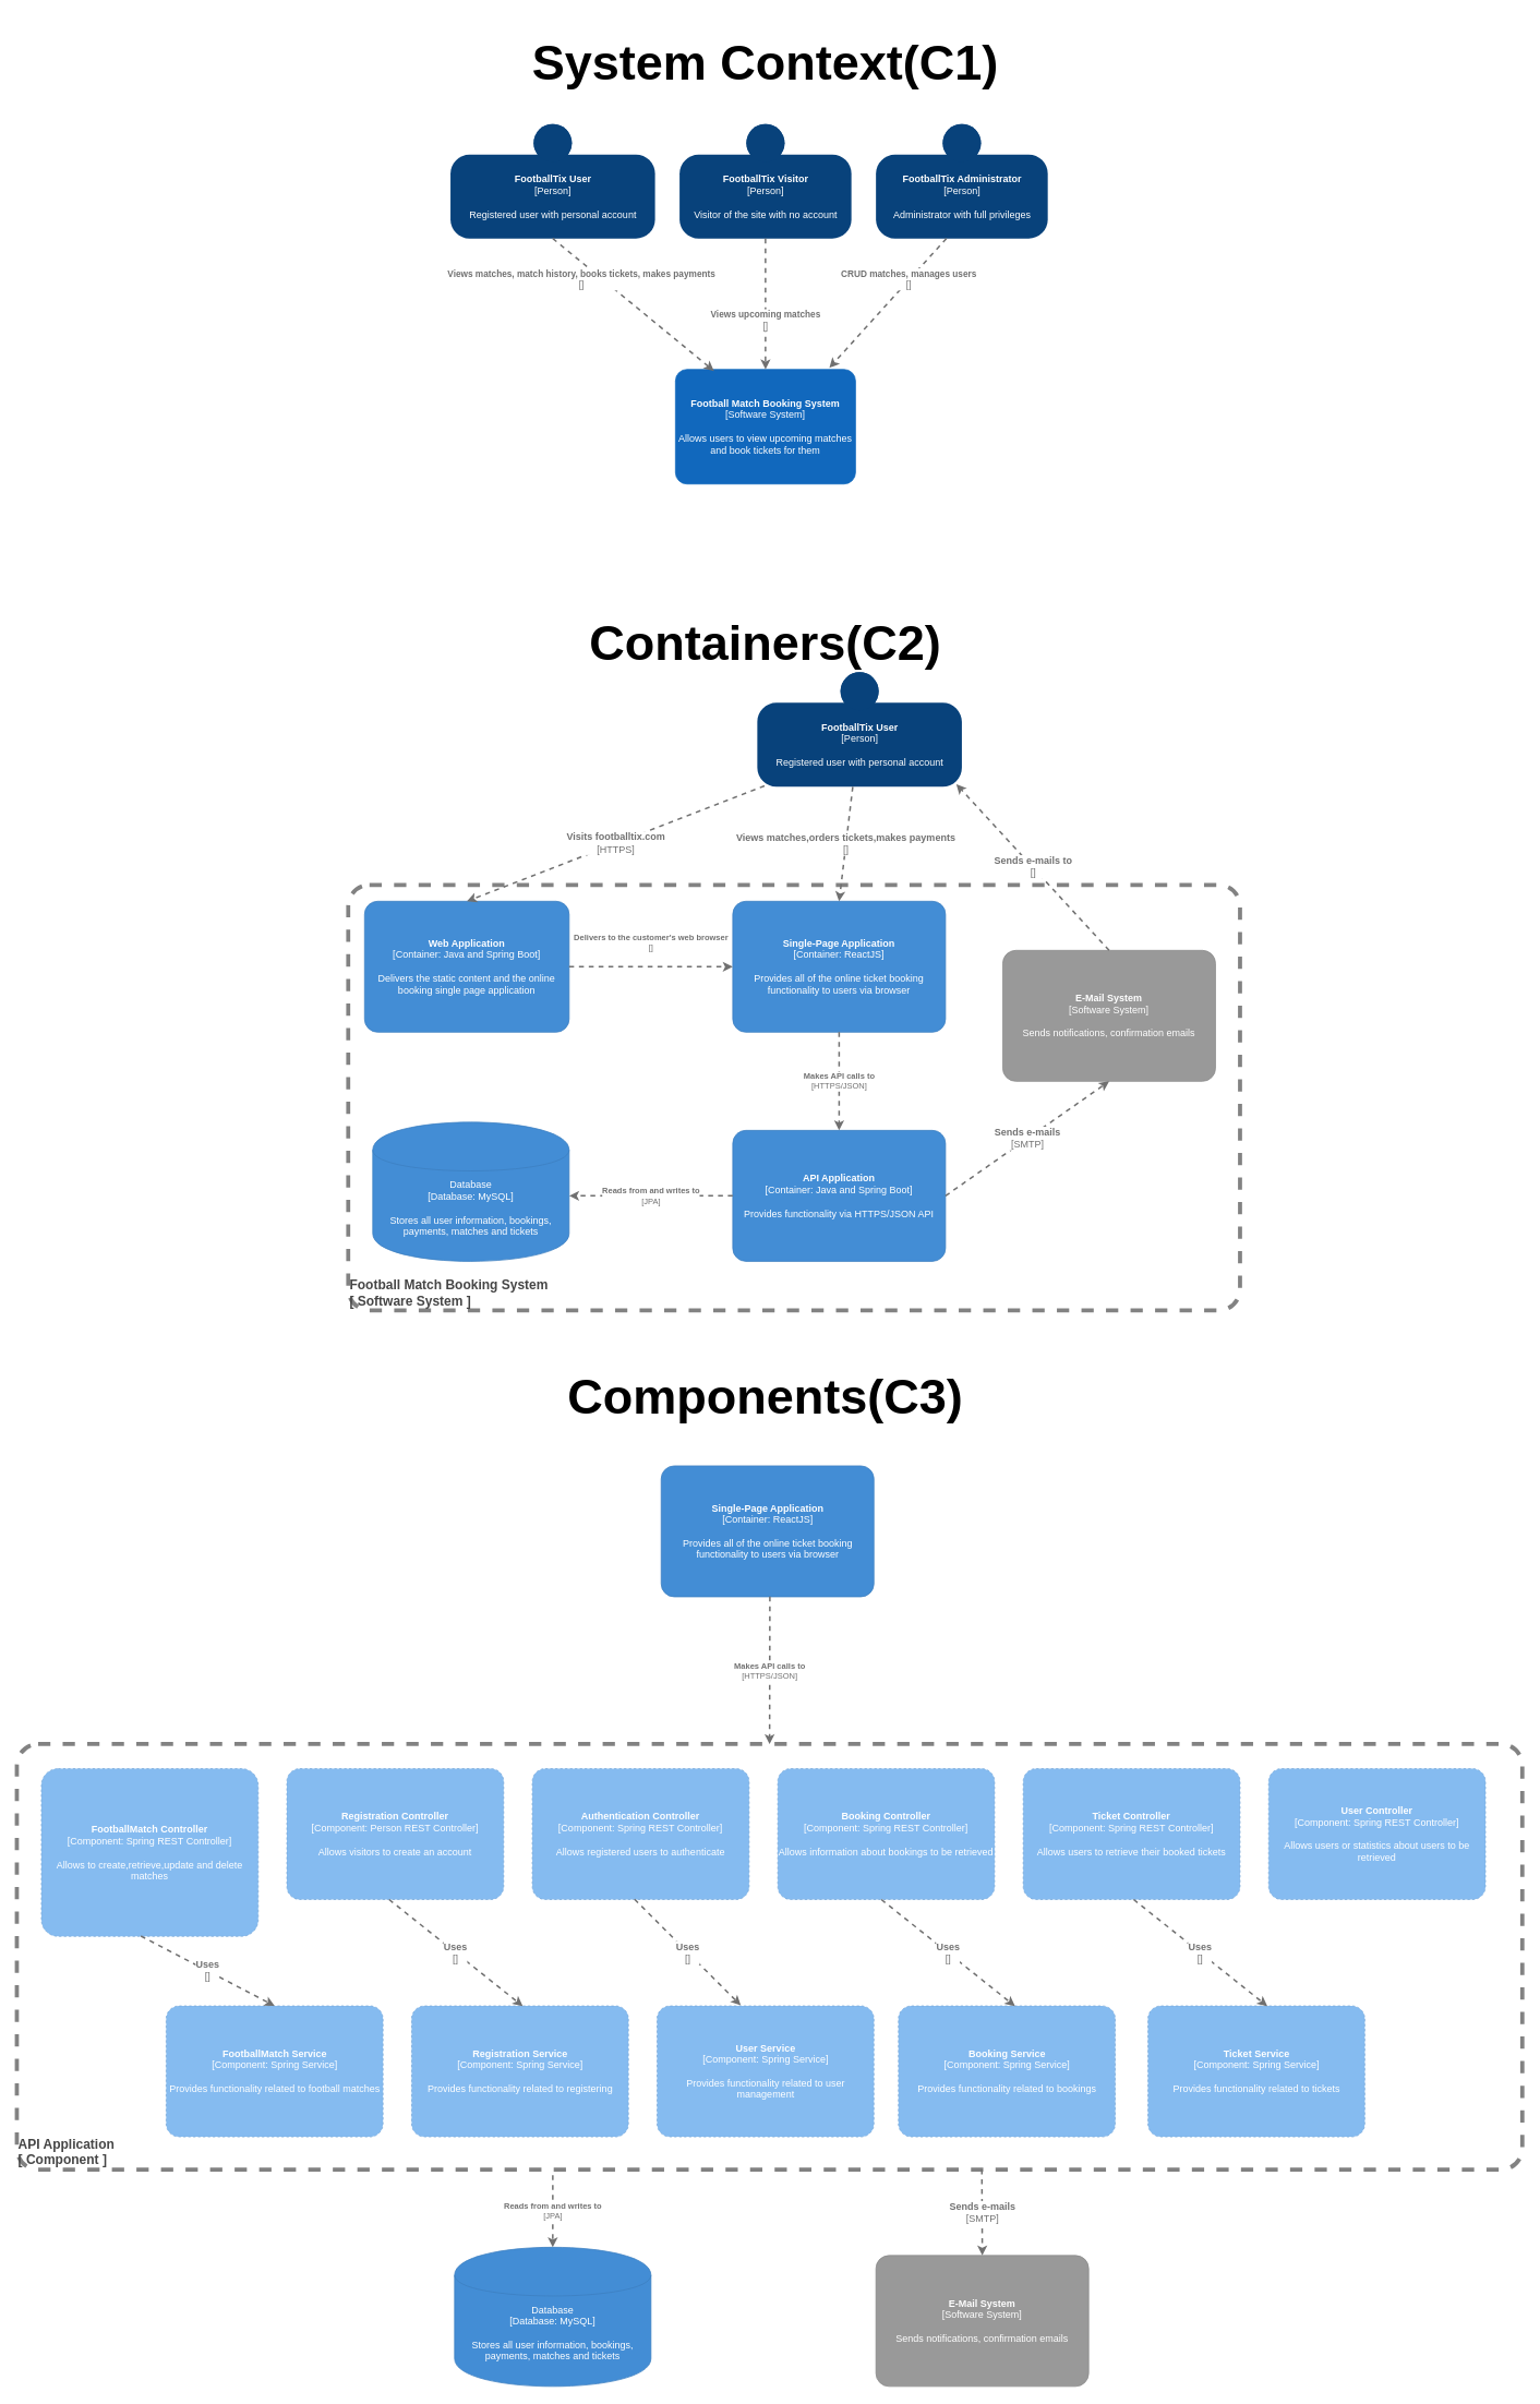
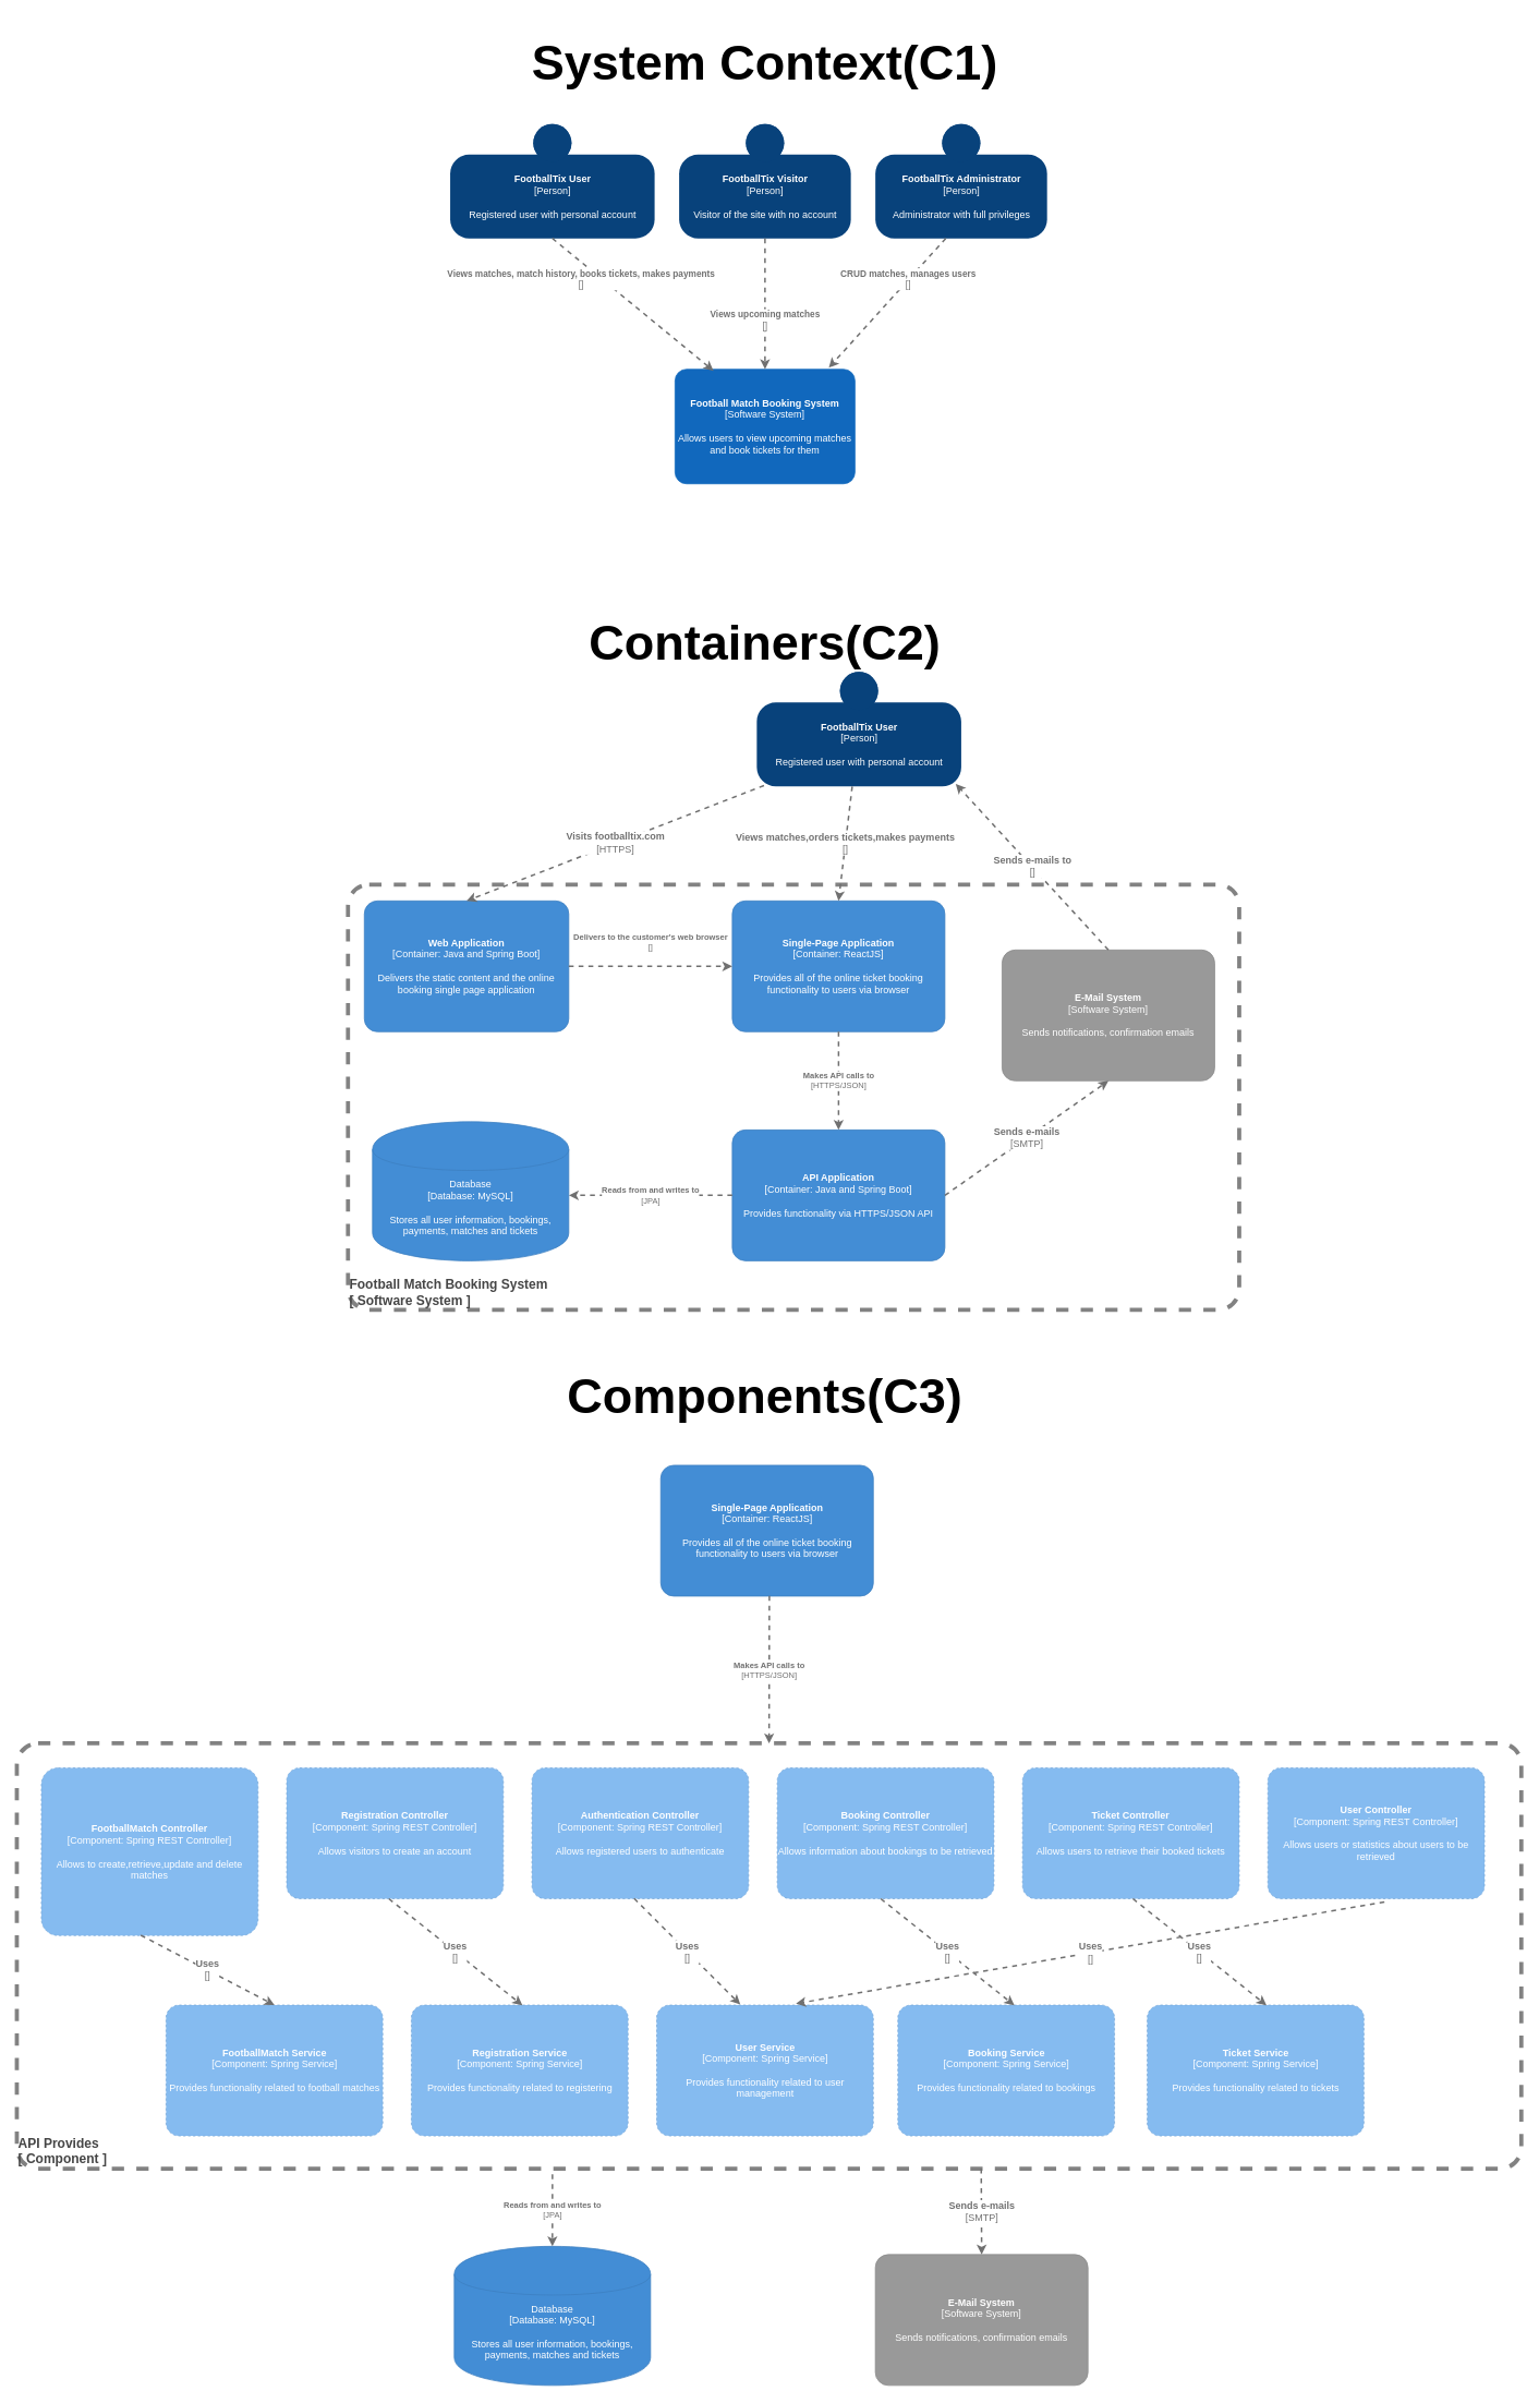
- <mxCell id="30" value="&lt;b style=&quot;font-size: 12px;&quot;&gt;Registration Controller&lt;/b&gt;&lt;div style=&quot;font-size: 12px;&quot;&gt;[Component: Person REST Controller]&lt;/div&gt;&lt;br style=&quot;font-size: 12px;&quot;&gt;&lt;div style=&quot;font-size: 12px;&quot;&gt;Allows visitors to create an account&lt;/div&gt;" style="rounded=1;whiteSpace=wrap;html=1;labelBackgroundColor=none;fillColor=#85BBF0;fontColor=#ffffff;align=center;arcSize=10;strokeColor=#78A8D8;metaEdit=1;metaData={&quot;c4Type&quot;:{&quot;editable&quot;:false}};points=[[0.25,0,0],[0.5,0,0],[0.75,0,0],[1,0.25,0],[1,0.5,0],[1,0.75,0],[0.75,1,0],[0.5,1,0],[0.25,1,0],[0,0.75,0],[0,0.5,0],[0,0.25,0]];dashed=1;fontSize=12;" vertex="1" parent="1"><mxGeometry x="350" y="2120" width="265" height="160" as="geometry" /></mxCell>
+ <mxCell id="30" value="&lt;b style=&quot;font-size: 12px;&quot;&gt;Registration Controller&lt;/b&gt;&lt;div style=&quot;font-size: 12px;&quot;&gt;[Component: Spring REST Controller]&lt;/div&gt;&lt;br style=&quot;font-size: 12px;&quot;&gt;&lt;div style=&quot;font-size: 12px;&quot;&gt;Allows visitors to create an account&lt;/div&gt;" style="rounded=1;whiteSpace=wrap;html=1;labelBackgroundColor=none;fillColor=#85BBF0;fontColor=#ffffff;align=center;arcSize=10;strokeColor=#78A8D8;metaEdit=1;metaData={&quot;c4Type&quot;:{&quot;editable&quot;:false}};points=[[0.25,0,0],[0.5,0,0],[0.75,0,0],[1,0.25,0],[1,0.5,0],[1,0.75,0],[0.75,1,0],[0.5,1,0],[0.25,1,0],[0,0.75,0],[0,0.5,0],[0,0.25,0]];dashed=1;fontSize=12;" vertex="1" parent="1"><mxGeometry x="350" y="2120" width="265" height="160" as="geometry" /></mxCell>
+ <mxCell id="45" value="&lt;div style=&quot;text-align: left&quot;&gt;&lt;div style=&quot;text-align: center&quot;&gt;&lt;b&gt;Uses&lt;/b&gt;&lt;/div&gt;&lt;div style=&quot;text-align: center&quot;&gt;[]&lt;/div&gt;&lt;/div&gt;" style="edgeStyle=none;rounded=0;html=1;entryX=0.643;entryY=-0.011;jettySize=auto;orthogonalLoop=1;strokeColor=#707070;strokeWidth=2;fontColor=#707070;jumpStyle=none;dashed=1;metaEdit=1;metaData={&quot;c4Type&quot;:{&quot;editable&quot;:false}};fontSize=12;exitX=0.538;exitY=1.024;exitDx=0;exitDy=0;exitPerimeter=0;entryDx=0;entryDy=0;entryPerimeter=0;" edge="1" parent="1" source="32" target="37"><mxGeometry width="160" relative="1" as="geometry"><mxPoint x="1250.005" y="2300" as="sourcePoint" /><mxPoint x="1413.37" y="2430.32" as="targetPoint" /></mxGeometry></mxCell>
- <mxCell id="2" value="&lt;div style=&quot;text-align: left; font-size: 16px;&quot;&gt;      API Application&lt;/div&gt;&lt;div style=&quot;text-align: left; font-size: 16px;&quot;&gt;[      Component ]&lt;/div&gt;" style="rounded=1;whiteSpace=wrap;html=1;labelBackgroundColor=none;fillColor=none;fontColor=#454545;align=left;arcSize=5;strokeColor=#828282;verticalAlign=bottom;metaEdit=1;metaData={&quot;c4Type&quot;:{&quot;editable&quot;:false}};points=[[0.25,0,0],[0.5,0,0],[0.75,0,0],[1,0.25,0],[1,0.5,0],[1,0.75,0],[0.75,1,0],[0.5,1,0],[0.25,1,0],[0,0.75,0],[0,0.5,0],[0,0.25,0]];fontSize=16;dashed=1;strokeWidth=5;fontStyle=1" vertex="1" parent="1"><mxGeometry x="20" y="2090" width="1840" height="520" as="geometry" /></mxCell>
+ <mxCell id="2" value="&lt;div style=&quot;text-align: left; font-size: 16px;&quot;&gt;      API Provides&lt;/div&gt;&lt;div style=&quot;text-align: left; font-size: 16px;&quot;&gt;[      Component ]&lt;/div&gt;" style="rounded=1;whiteSpace=wrap;html=1;labelBackgroundColor=none;fillColor=none;fontColor=#454545;align=left;arcSize=5;strokeColor=#828282;verticalAlign=bottom;metaEdit=1;metaData={&quot;c4Type&quot;:{&quot;editable&quot;:false}};points=[[0.25,0,0],[0.5,0,0],[0.75,0,0],[1,0.25,0],[1,0.5,0],[1,0.75,0],[0.75,1,0],[0.5,1,0],[0.25,1,0],[0,0.75,0],[0,0.5,0],[0,0.25,0]];fontSize=16;dashed=1;strokeWidth=5;fontStyle=1" vertex="1" parent="1"><mxGeometry x="20" y="2090" width="1840" height="520" as="geometry" /></mxCell>
